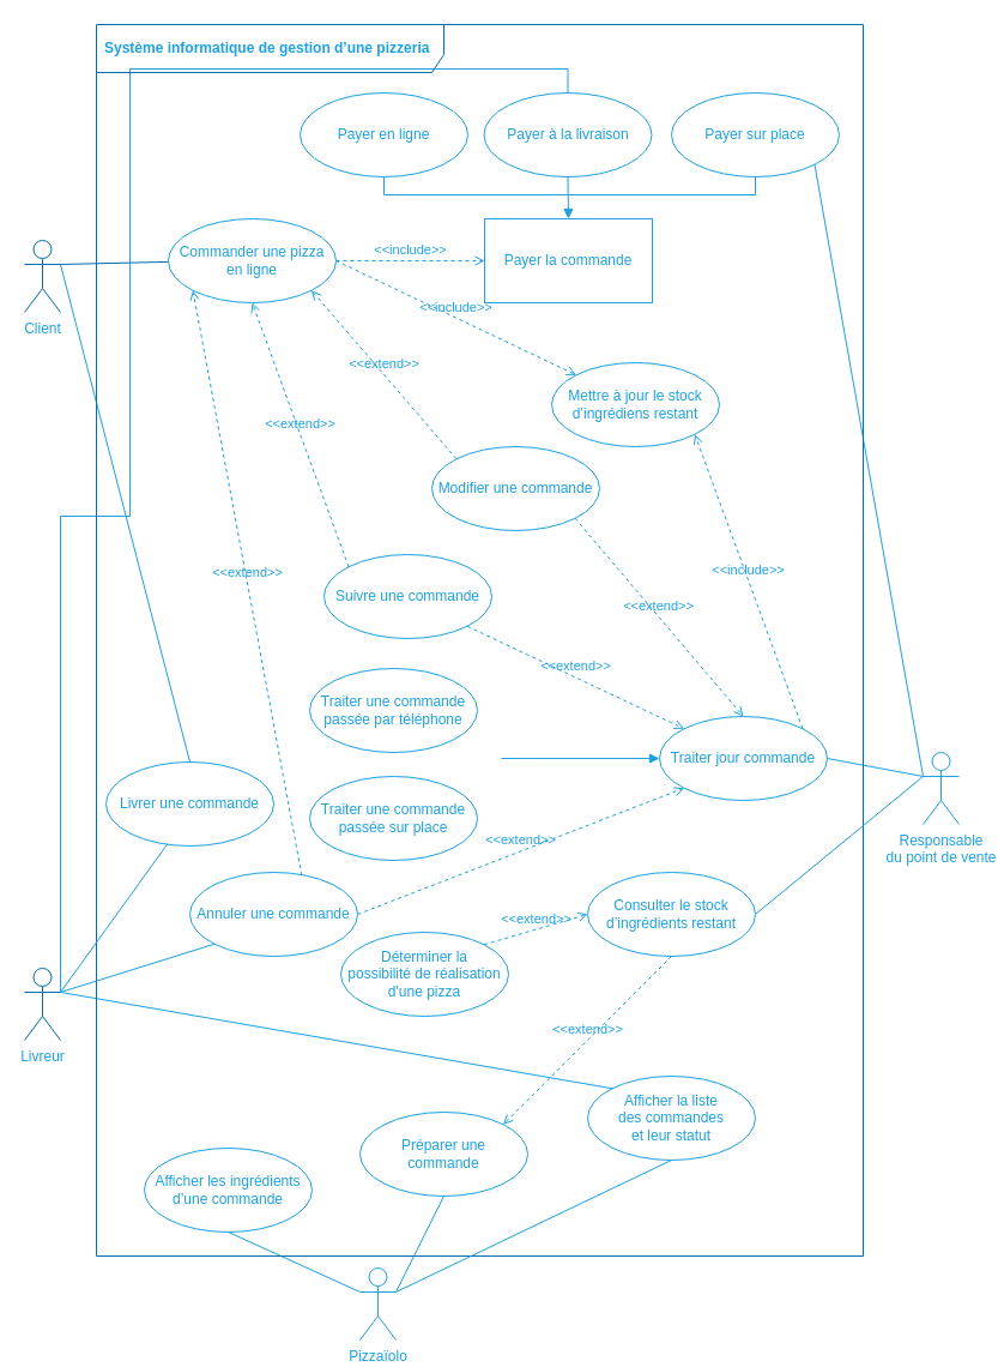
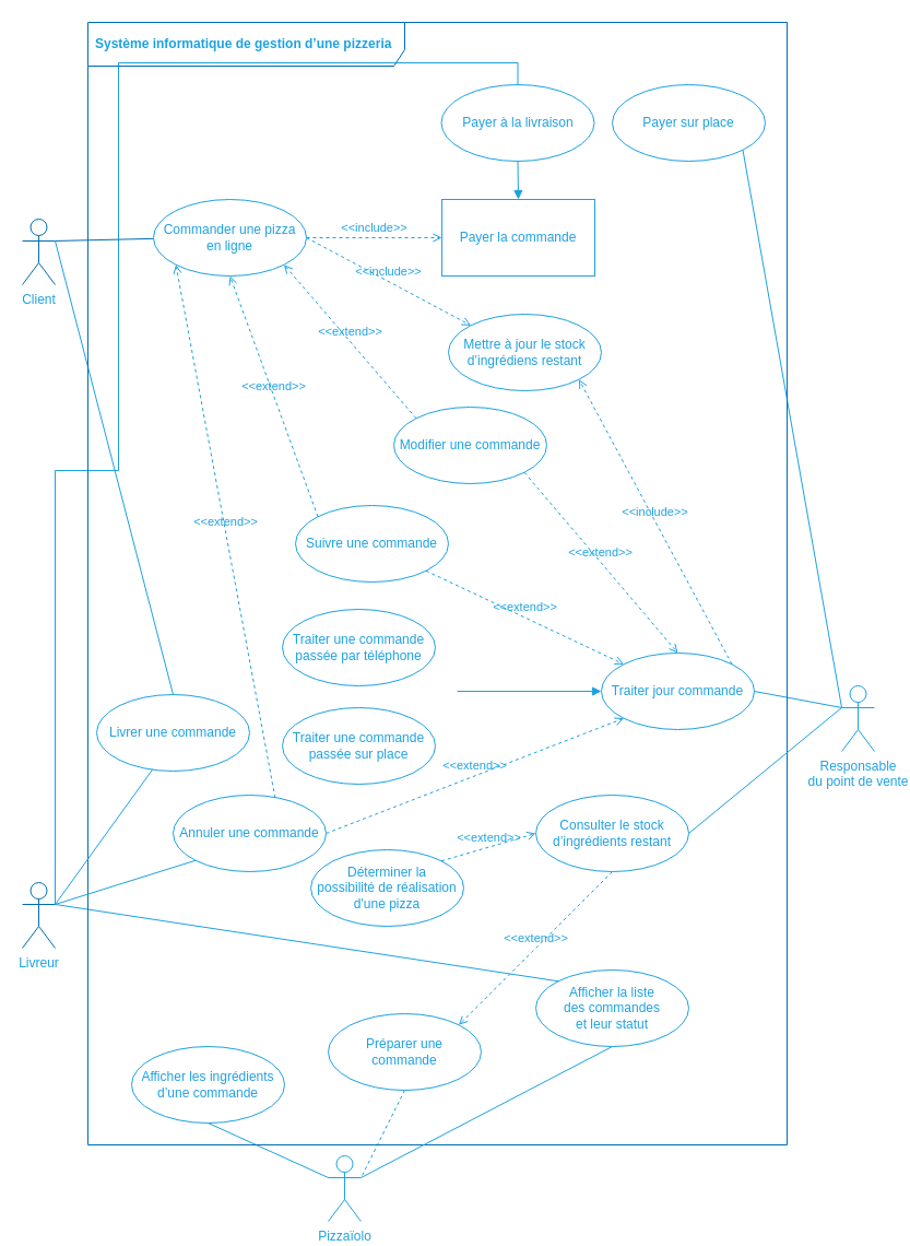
- <mxCell id="43" value="&lt;font color=&quot;#1da1e1&quot;&gt;Payer en ligne&lt;br&gt;&lt;/font&gt;" style="ellipse;whiteSpace=wrap;html=1;fillColor=none;strokeColor=#1DA1E1;" parent="20" vertex="1"><mxGeometry x="250" y="77" width="140" height="70" as="geometry" /></mxCell>
- <mxCell id="42" style="edgeStyle=orthogonalEdgeStyle;orthogonalLoop=1;jettySize=auto;html=1;exitX=0.5;exitY=1;exitDx=0;exitDy=0;entryX=0.5;entryY=1;entryDx=0;entryDy=0;startArrow=none;startFill=0;endArrow=none;endFill=0;targetPerimeterSpacing=0;strokeColor=#1DA1E1;rounded=0;" parent="20" source="43" target="46" edge="1"><mxGeometry relative="1" as="geometry"><Array as="points"><mxPoint x="320" y="162" /><mxPoint x="630" y="162" /></Array></mxGeometry></mxCell>
- <mxCell id="38" value="&lt;font color=&quot;#1da1e1&quot;&gt;Mettre à jour le stock d’ingrédiens restant&lt;/font&gt;" style="ellipse;whiteSpace=wrap;html=1;fillColor=none;strokeColor=#1DA1E1;" parent="20" vertex="1"><mxGeometry x="460" y="302" width="140" height="70" as="geometry" /></mxCell>
+ <mxCell id="38" value="&lt;font color=&quot;#1da1e1&quot;&gt;Mettre à jour le stock d’ingrédiens restant&lt;/font&gt;" style="ellipse;whiteSpace=wrap;html=1;fillColor=none;strokeColor=#1DA1E1;" parent="20" vertex="1"><mxGeometry x="410" y="287" width="140" height="70" as="geometry" /></mxCell>
- <mxCell id="41" value="&lt;font color=&quot;#1da1e1&quot;&gt;Afficher la liste &lt;br&gt;des commandes &lt;br&gt;et leur statut&lt;/font&gt;" style="ellipse;whiteSpace=wrap;html=1;fillColor=none;strokeColor=#1DA1E1;" parent="20" vertex="1"><mxGeometry x="490" y="897" width="140" height="70" as="geometry" /></mxCell>
+ <mxCell id="41" value="&lt;font color=&quot;#1da1e1&quot;&gt;Afficher la liste &lt;br&gt;des commandes &lt;br&gt;et leur statut&lt;/font&gt;" style="ellipse;whiteSpace=wrap;html=1;fillColor=none;strokeColor=#1DA1E1;" parent="20" vertex="1"><mxGeometry x="490" y="887" width="140" height="70" as="geometry" /></mxCell>
- <mxCell id="2" style="edgeStyle=none;rounded=0;orthogonalLoop=1;jettySize=auto;html=1;exitX=0.5;exitY=1;exitDx=0;exitDy=0;entryX=1;entryY=0.333;entryDx=0;entryDy=0;entryPerimeter=0;endArrow=none;endFill=0;strokeColor=#1DA1E1;" parent="1" source="28" target="21" edge="1"><mxGeometry relative="1" as="geometry" /></mxCell>
+ <mxCell id="2" style="edgeStyle=none;rounded=0;orthogonalLoop=1;jettySize=auto;html=1;exitX=0.5;exitY=1;exitDx=0;exitDy=0;entryX=1;entryY=0.333;entryDx=0;entryDy=0;entryPerimeter=0;endArrow=none;endFill=0;strokeColor=#1DA1E1;dashed=1;" parent="1" source="28" target="21" edge="1"><mxGeometry relative="1" as="geometry" /></mxCell>
